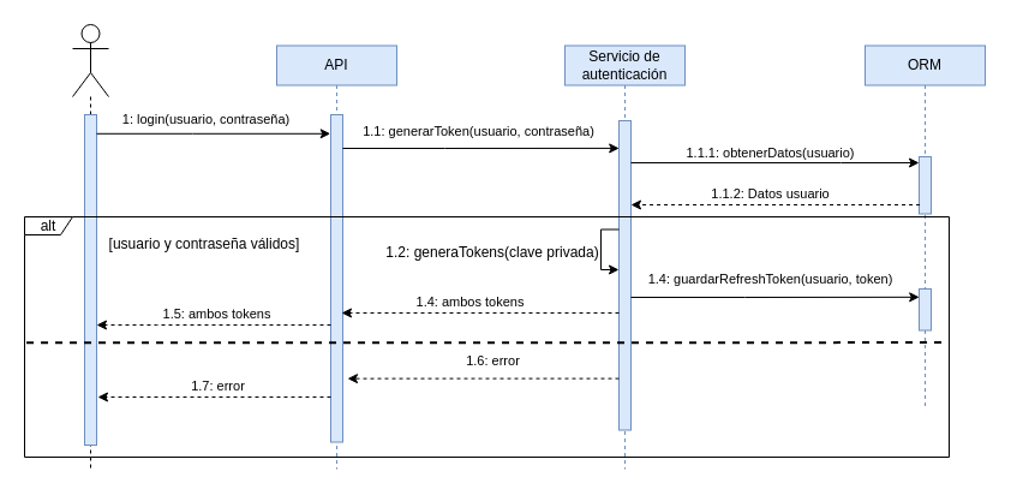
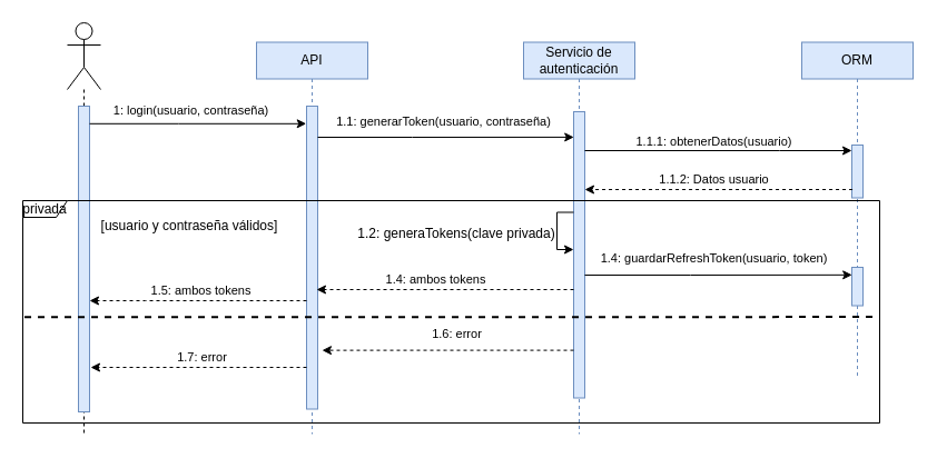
- <mxCell id="33" value="alt" style="shape=umlFrame;whiteSpace=wrap;html=1;width=40;height=15;" parent="1" vertex="1"><mxGeometry x="20" y="180" width="770" height="200" as="geometry" /></mxCell>
+ <mxCell id="33" value="privada" style="shape=umlFrame;whiteSpace=wrap;html=1;width=40;height=15;" parent="1" vertex="1"><mxGeometry x="20" y="180" width="770" height="200" as="geometry" /></mxCell>
